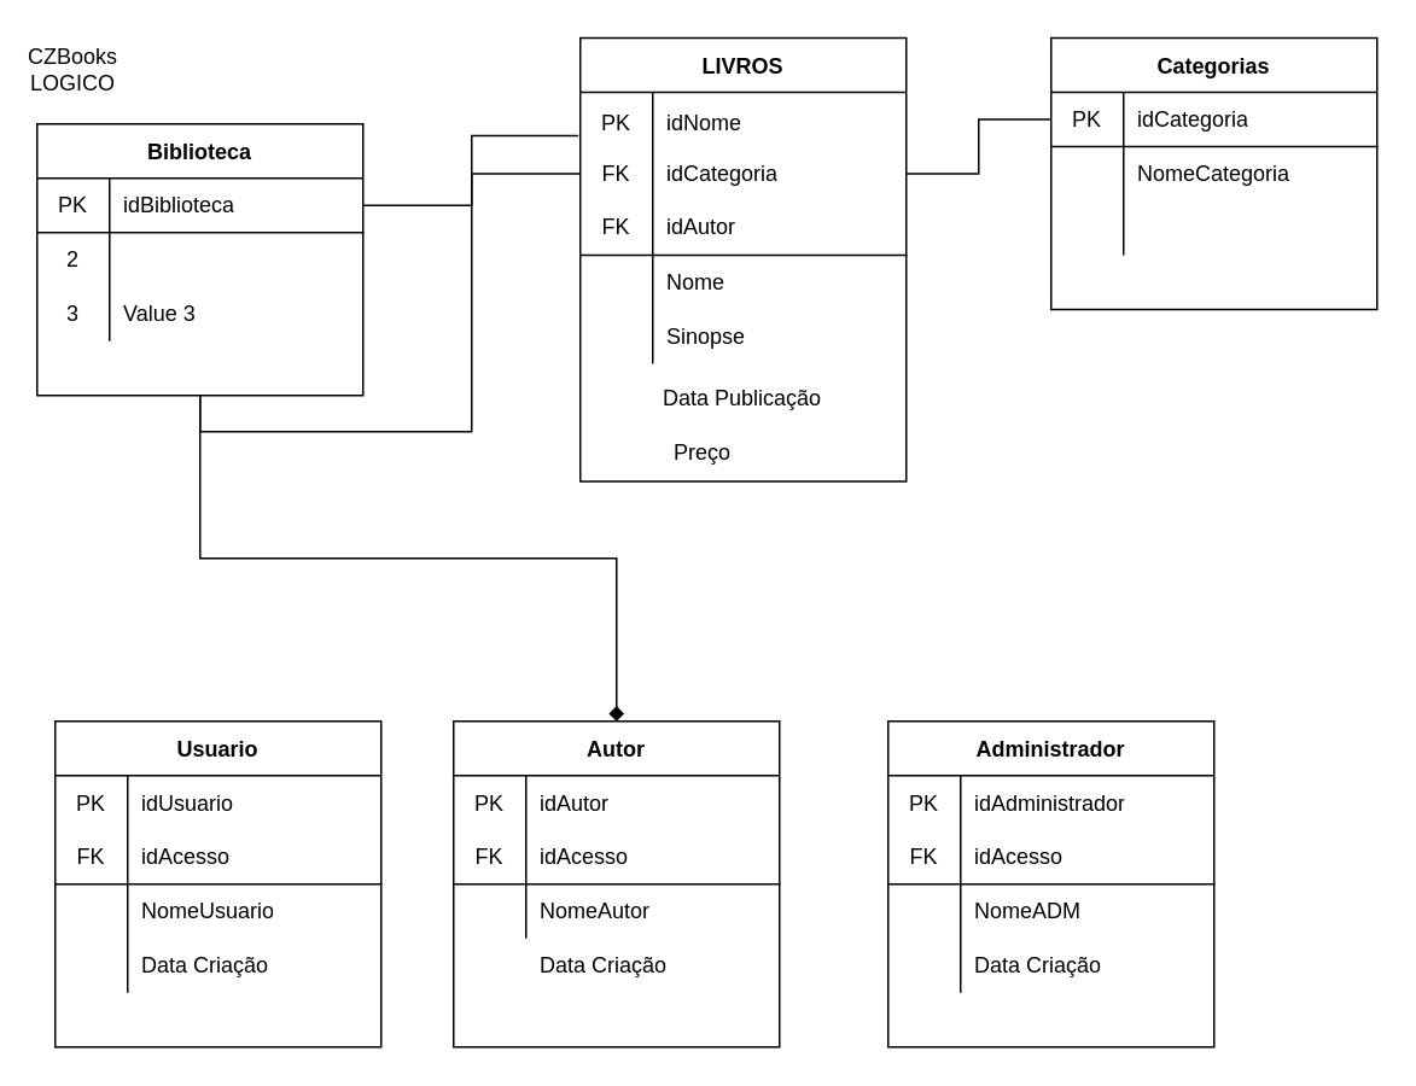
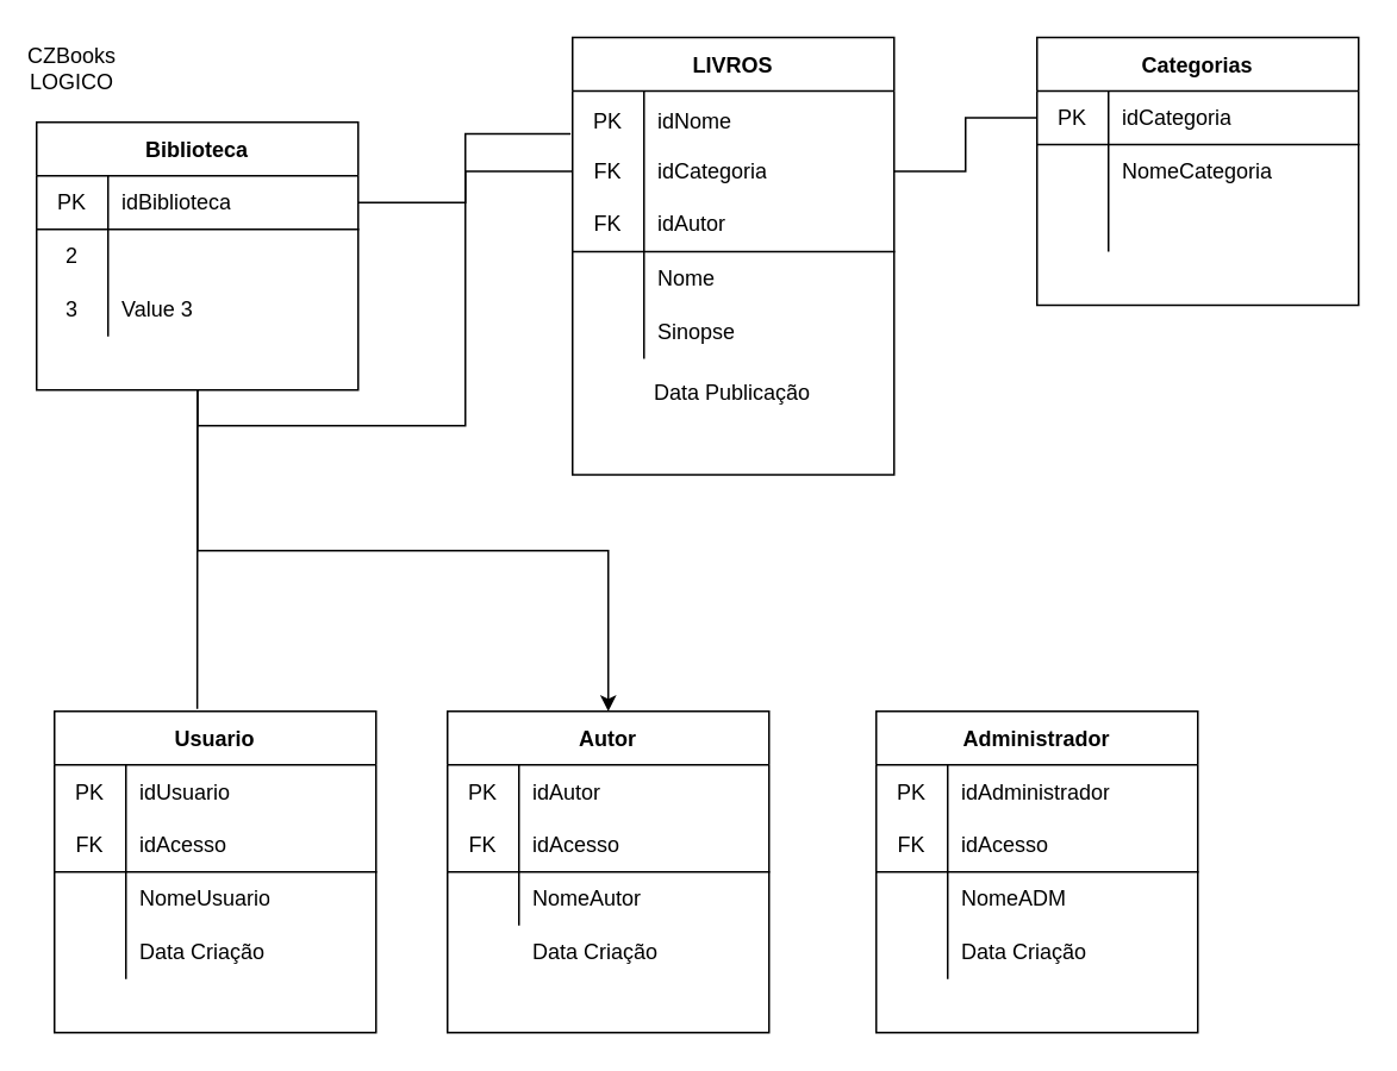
- <mxCell id="24" value="&lt;font face=&quot;helvetica&quot;&gt;Preço&lt;/font&gt;" style="text;whiteSpace=wrap;html=1;" vertex="1" parent="1"><mxGeometry x="370" y="235.5" width="105" height="30" as="geometry" /></mxCell>
+ <mxCell id="26" style="edgeStyle=orthogonalEdgeStyle;rounded=0;orthogonalLoop=1;jettySize=auto;html=1;exitX=0.5;exitY=1;exitDx=0;exitDy=0;entryX=0.444;entryY=-0.007;entryDx=0;entryDy=0;entryPerimeter=0;endArrow=none;endFill=0;" edge="1" parent="1" source="28" target="46"><mxGeometry relative="1" as="geometry" /></mxCell>
- <mxCell id="25" style="edgeStyle=orthogonalEdgeStyle;rounded=0;orthogonalLoop=1;jettySize=auto;html=1;exitX=0.5;exitY=1;exitDx=0;exitDy=0;entryX=0.5;entryY=0;entryDx=0;entryDy=0;endArrow=diamond;" edge="1" parent="1" source="28" target="37"><mxGeometry relative="1" as="geometry" /></mxCell>
+ <mxCell id="25" style="edgeStyle=orthogonalEdgeStyle;rounded=0;orthogonalLoop=1;jettySize=auto;html=1;exitX=0.5;exitY=1;exitDx=0;exitDy=0;entryX=0.5;entryY=0;entryDx=0;entryDy=0;" edge="1" parent="1" source="28" target="37"><mxGeometry relative="1" as="geometry" /></mxCell>
